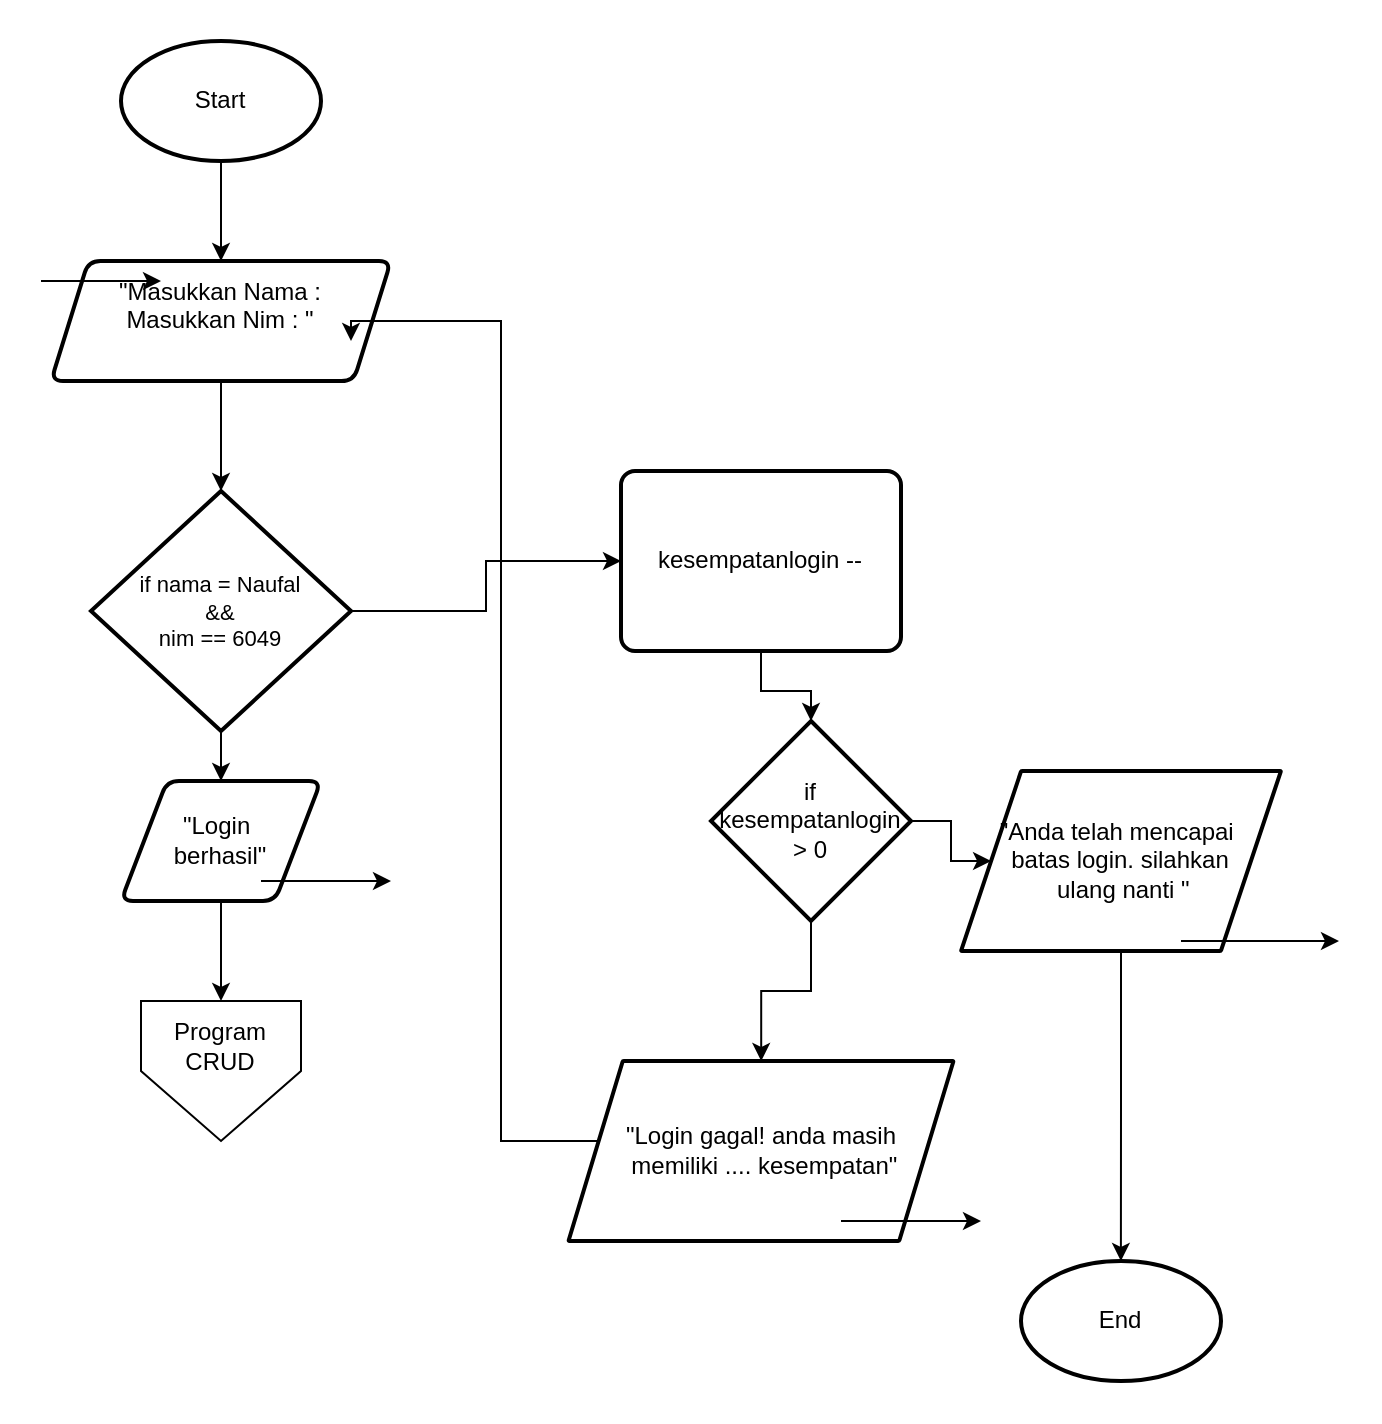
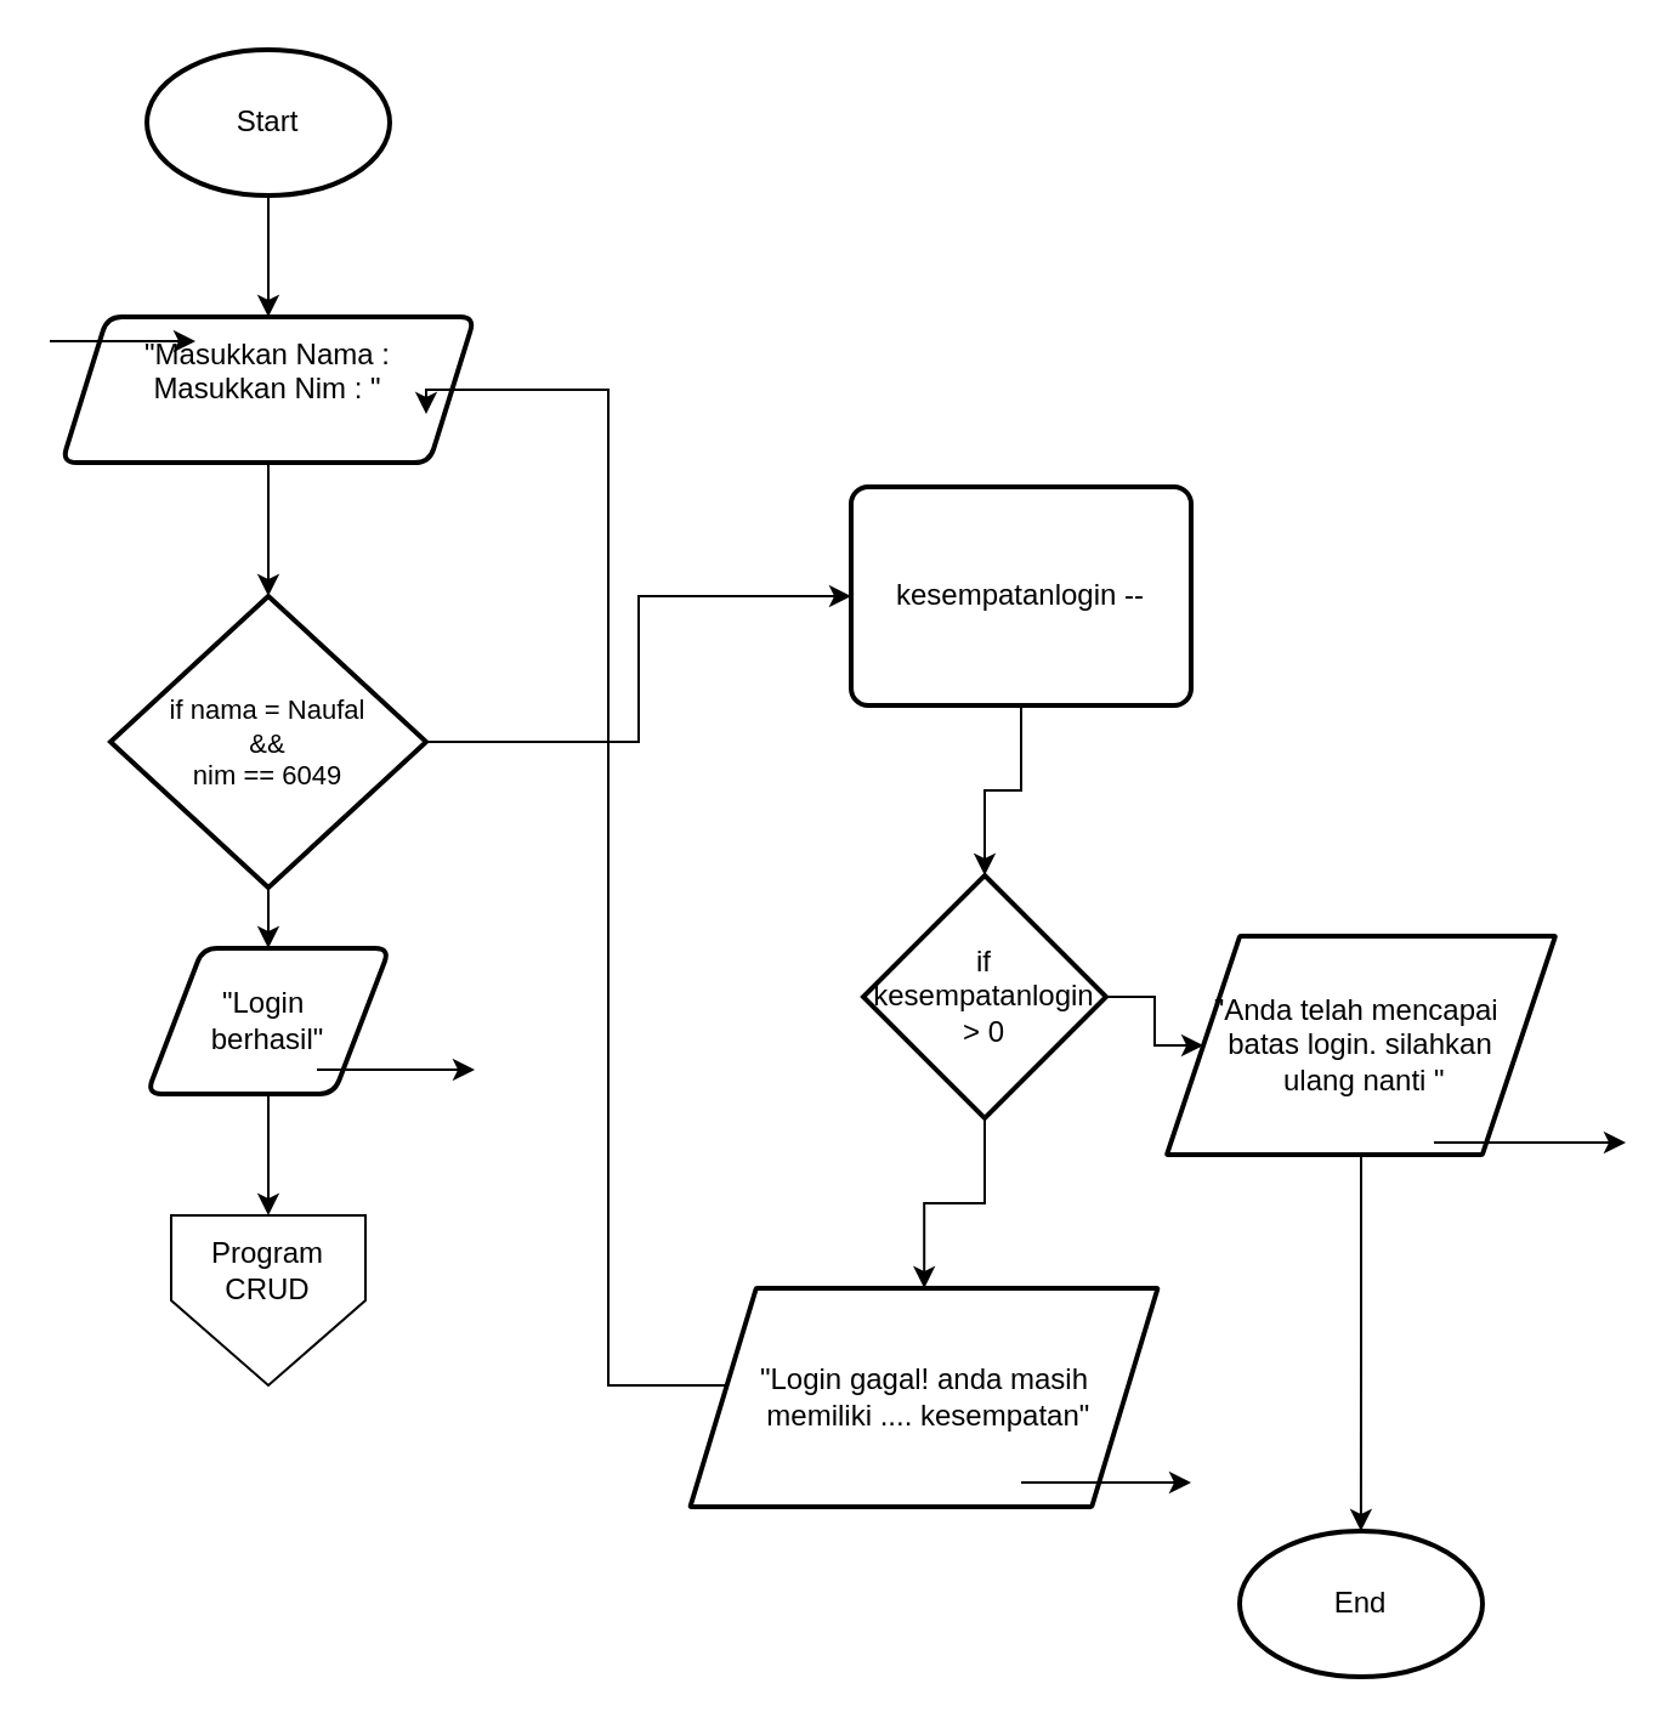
- <mxCell id="11" value="kesempatanlogin --" style="rounded=1;whiteSpace=wrap;html=1;absoluteArcSize=1;arcSize=14;strokeWidth=2;" parent="1" vertex="1"><mxGeometry x="310" y="235" width="140" height="90" as="geometry" /></mxCell>
+ <mxCell id="11" value="kesempatanlogin --" style="rounded=1;whiteSpace=wrap;html=1;absoluteArcSize=1;arcSize=14;strokeWidth=2;" parent="1" vertex="1"><mxGeometry x="350" y="200" width="140" height="90" as="geometry" /></mxCell>
